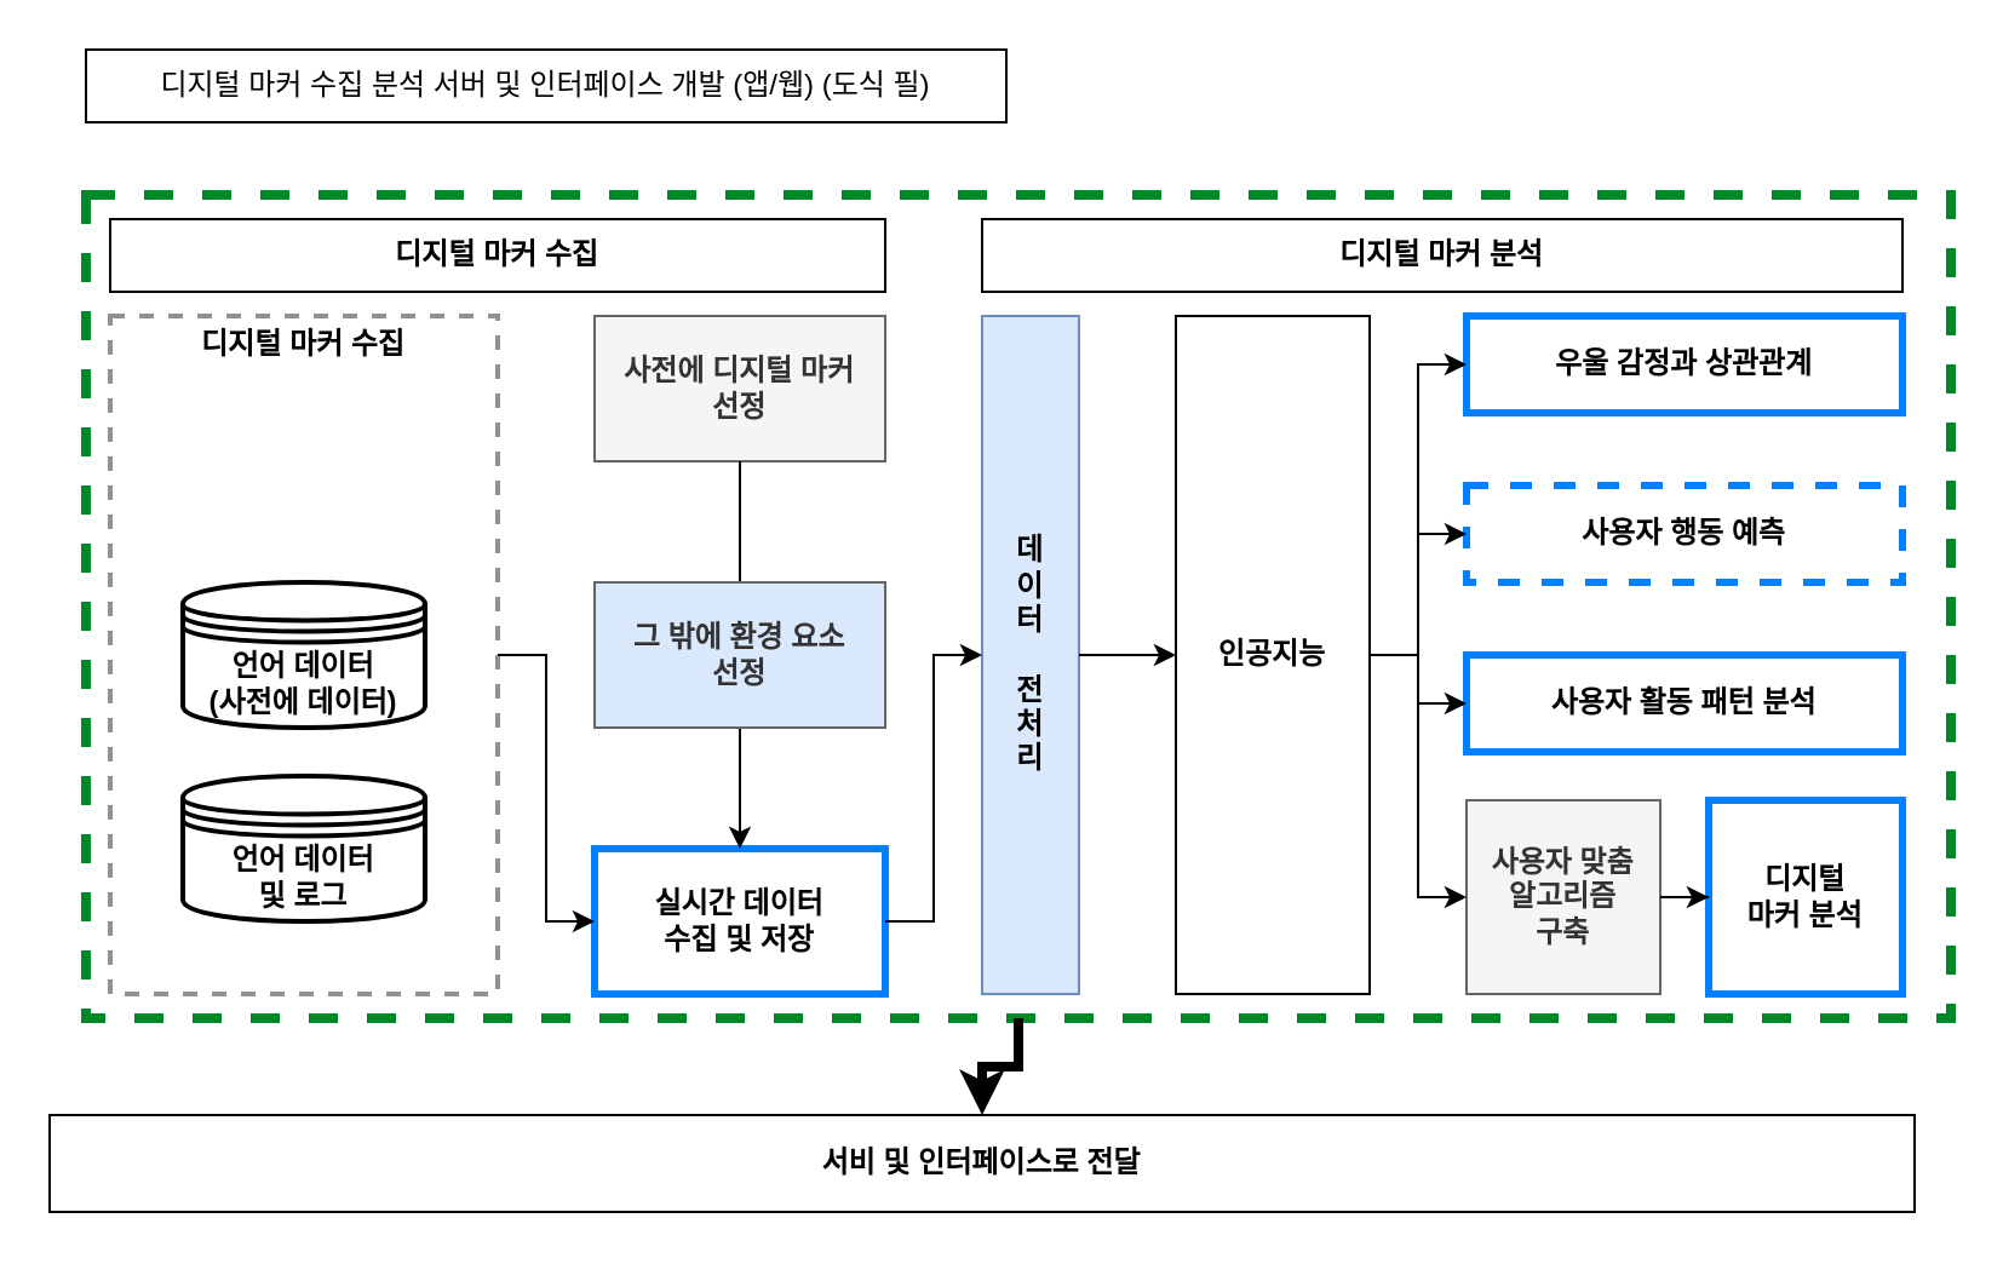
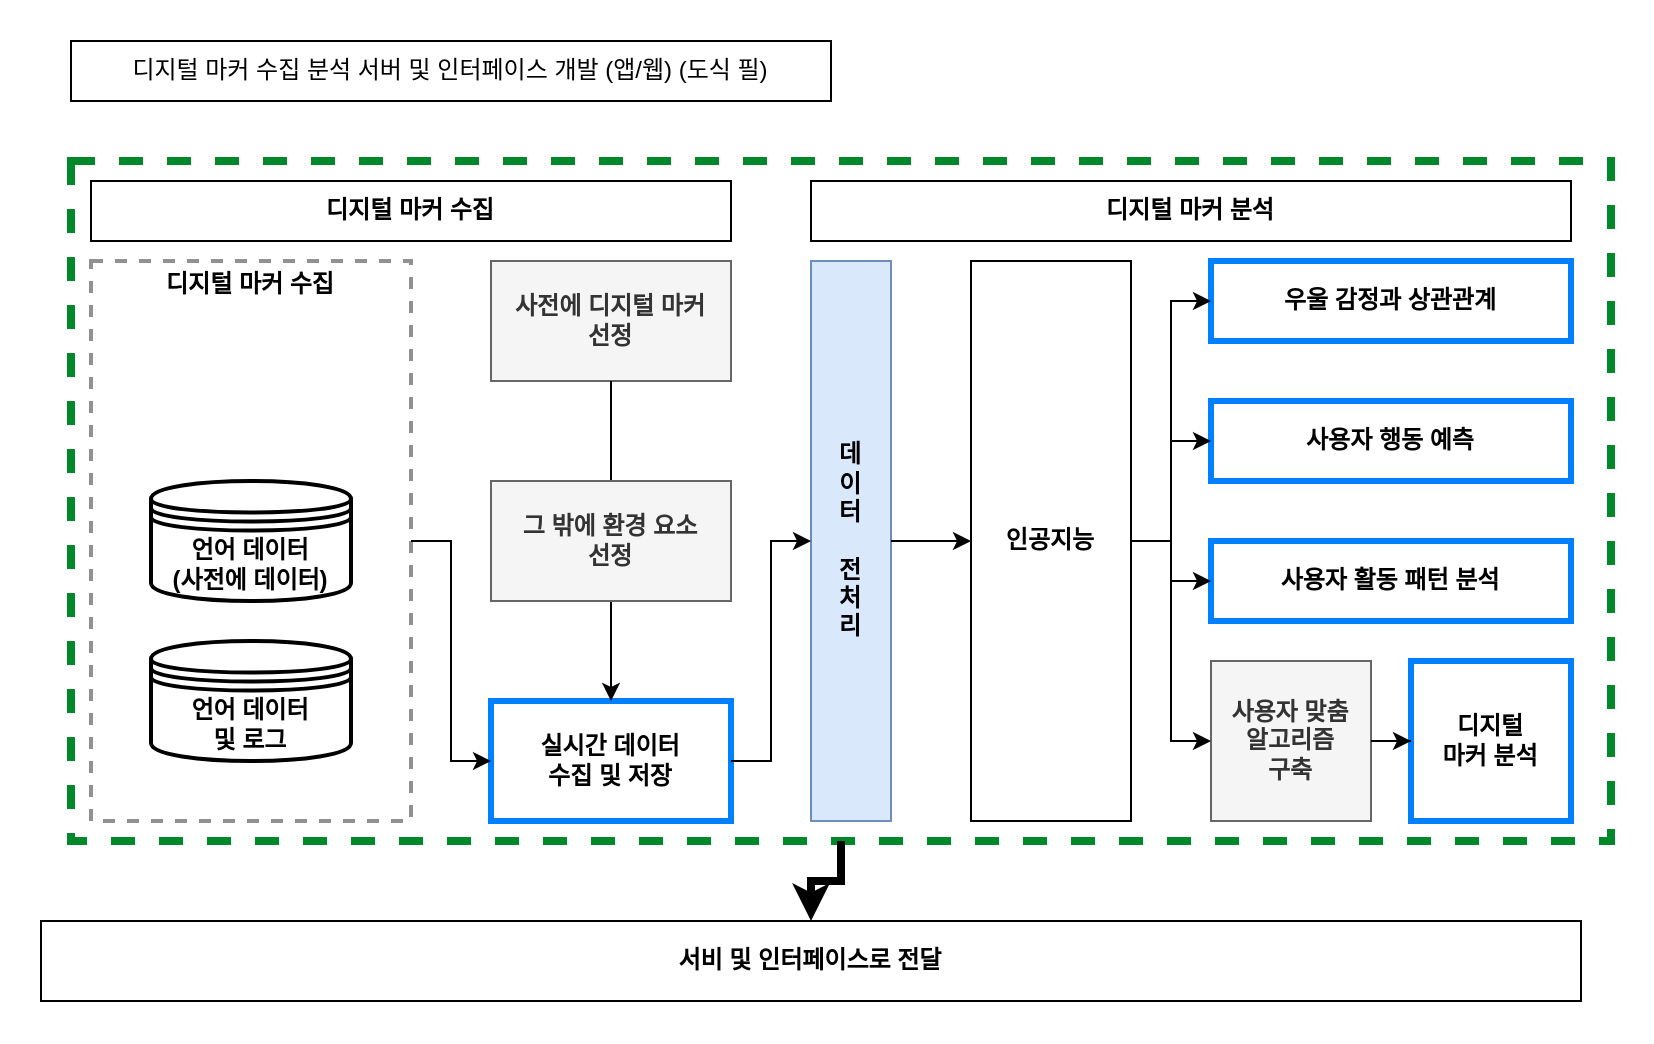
- <mxCell id="22" value="사용자 행동 예측" style="rounded=0;whiteSpace=wrap;html=1;strokeColor=#007FFF;strokeWidth=3;fontStyle=1;dashed=1;" vertex="1" parent="4"><mxGeometry x="570" y="120" width="180" height="40" as="geometry" /></mxCell>
+ <mxCell id="22" value="사용자 행동 예측" style="rounded=0;whiteSpace=wrap;html=1;strokeColor=#007FFF;strokeWidth=3;fontStyle=1" vertex="1" parent="4"><mxGeometry x="570" y="120" width="180" height="40" as="geometry" /></mxCell>
- <mxCell id="19" value="그 밖에 환경 요소&lt;br&gt;선정" style="rounded=0;whiteSpace=wrap;html=1;fontStyle=1;fillColor=#dae8fc;fontColor=#333333;strokeColor=#666666;" vertex="1" parent="4"><mxGeometry x="210" y="160" width="120" height="60" as="geometry" /></mxCell>
+ <mxCell id="19" value="그 밖에 환경 요소&lt;br&gt;선정" style="rounded=0;whiteSpace=wrap;html=1;fontStyle=1;fillColor=#f5f5f5;fontColor=#333333;strokeColor=#666666;" vertex="1" parent="4"><mxGeometry x="210" y="160" width="120" height="60" as="geometry" /></mxCell>
